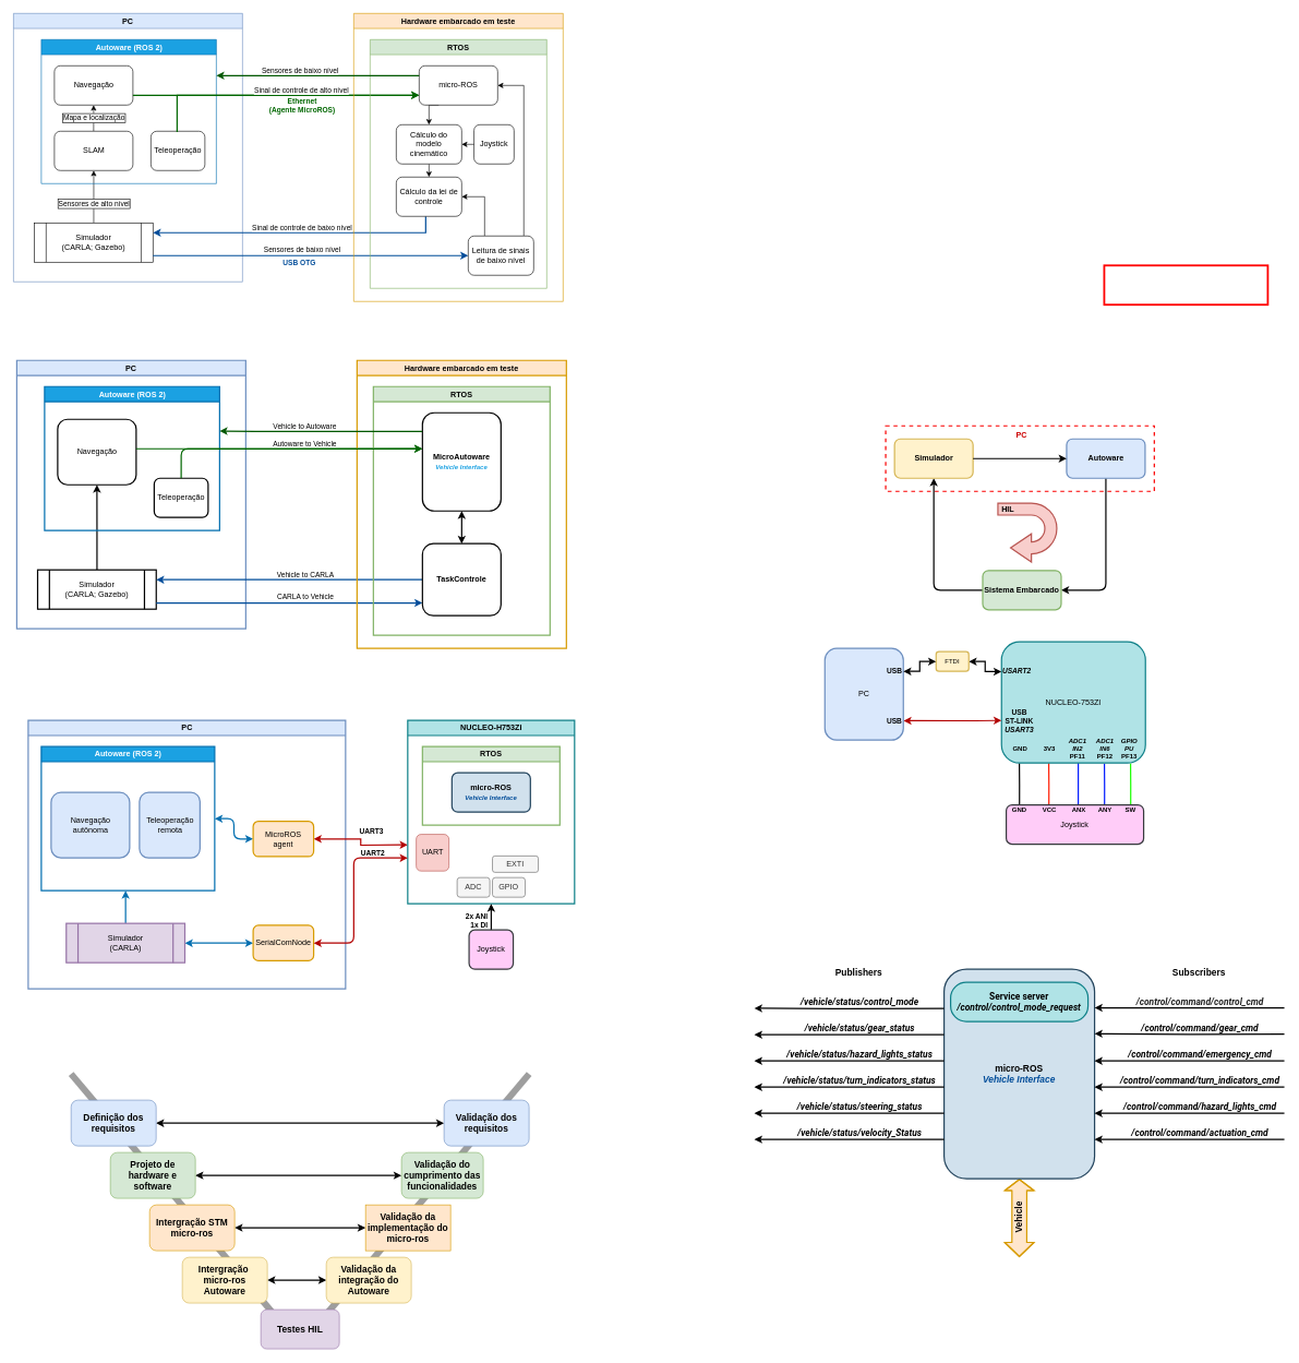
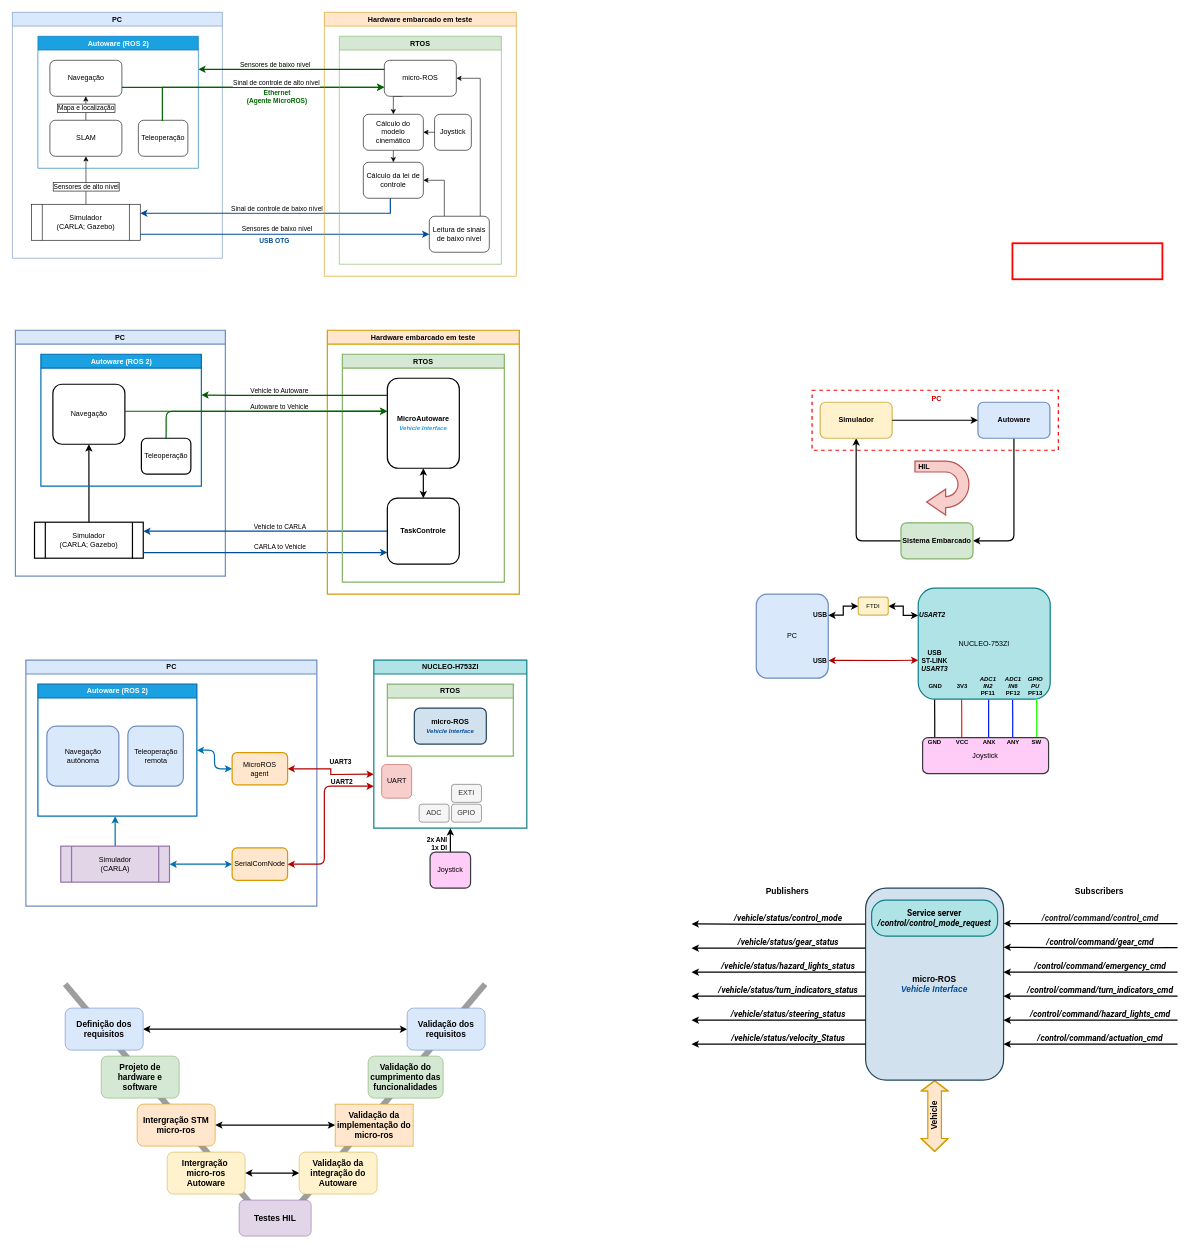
- <mxCell id="27" value="EXTI" style="rounded=1;whiteSpace=wrap;html=1;fillColor=#f5f5f5;fontColor=#333333;strokeColor=#666666;" parent="21" vertex="1"><mxGeometry x="129.5" y="207" width="70" height="25" as="geometry" /></mxCell>
+ <mxCell id="27" value="EXTI" style="rounded=1;whiteSpace=wrap;html=1;fillColor=#f5f5f5;fontColor=#333333;strokeColor=#666666;" parent="21" vertex="1"><mxGeometry x="129.5" y="207" width="50" height="30" as="geometry" /></mxCell>
- <mxCell id="119" style="edgeStyle=orthogonalEdgeStyle;rounded=0;orthogonalLoop=1;jettySize=auto;html=1;entryX=0;entryY=0.5;entryDx=0;entryDy=0;startArrow=classic;startFill=1;strokeWidth=2;fontSize=14;" parent="1" source="120" target="127" edge="1"><mxGeometry relative="1" as="geometry" /></mxCell>
